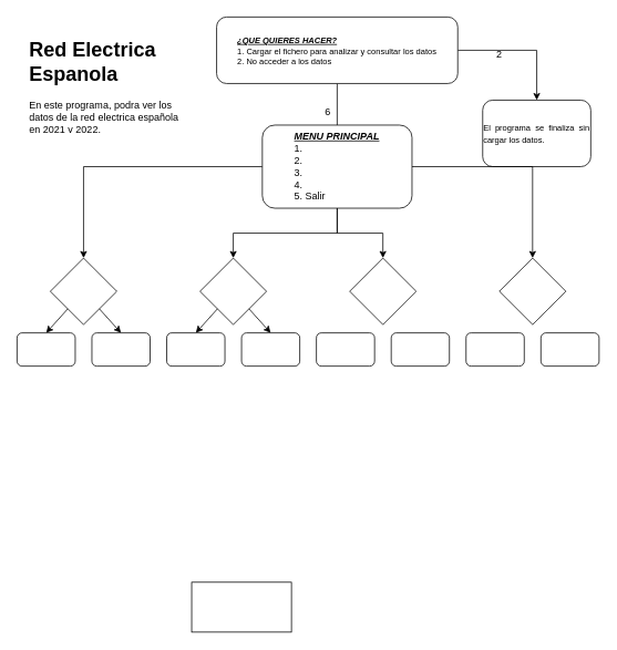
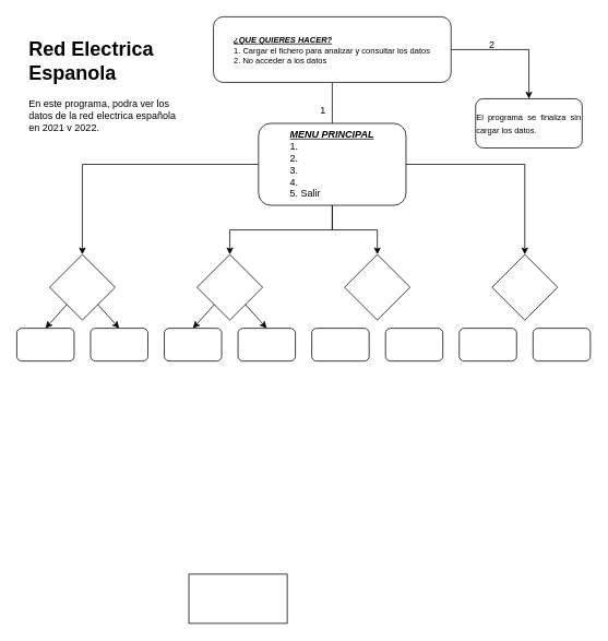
- <mxCell id="21" value="2" style="text;html=1;strokeColor=none;fillColor=none;align=center;verticalAlign=middle;whiteSpace=wrap;rounded=0;" vertex="1" parent="1"><mxGeometry x="570" y="50" width="60" height="30" as="geometry" /></mxCell>
+ <mxCell id="21" value="2" style="text;html=1;strokeColor=none;fillColor=none;align=center;verticalAlign=middle;whiteSpace=wrap;rounded=0;" vertex="1" parent="1"><mxGeometry x="570" y="40" width="60" height="30" as="geometry" /></mxCell>
- <mxCell id="22" value="6" style="text;html=1;strokeColor=none;fillColor=none;align=center;verticalAlign=middle;whiteSpace=wrap;rounded=0;" vertex="1" parent="1"><mxGeometry x="364" y="120" width="60" height="30" as="geometry" /></mxCell>
+ <mxCell id="22" value="1" style="text;html=1;strokeColor=none;fillColor=none;align=center;verticalAlign=middle;whiteSpace=wrap;rounded=0;" vertex="1" parent="1"><mxGeometry x="364" y="120" width="60" height="30" as="geometry" /></mxCell>
- <mxCell id="5" value="&lt;div style=&quot;text-align: justify;&quot;&gt;&lt;span style=&quot;font-size: 10px; background-color: initial;&quot;&gt;El programa se finaliza sin cargar los datos.&lt;/span&gt;&lt;/div&gt;" style="rounded=1;whiteSpace=wrap;html=1;" vertex="1" parent="1"><mxGeometry x="580" y="120" width="130" height="80" as="geometry" /></mxCell>
+ <mxCell id="5" value="&lt;div style=&quot;text-align: justify;&quot;&gt;&lt;span style=&quot;font-size: 10px; background-color: initial;&quot;&gt;El programa se finaliza sin cargar los datos.&lt;/span&gt;&lt;/div&gt;" style="rounded=1;whiteSpace=wrap;html=1;" vertex="1" parent="1"><mxGeometry x="580" y="120" width="130" height="60" as="geometry" /></mxCell>
